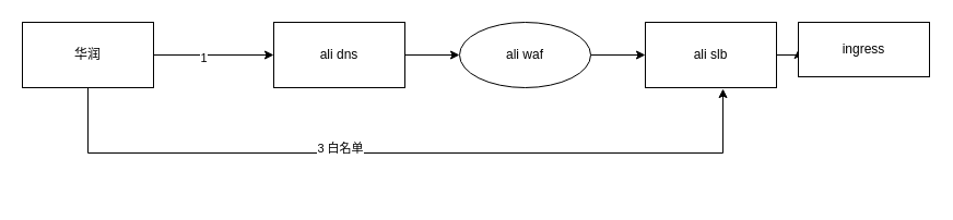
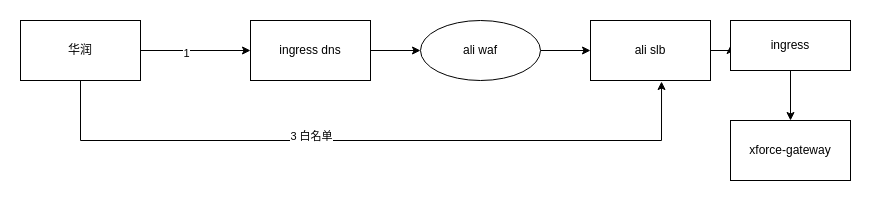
- <mxCell id="3" value="ali dns" style="rounded=0;whiteSpace=wrap;html=1;" vertex="1" parent="1"><mxGeometry x="250" y="20" width="120" height="60" as="geometry" /></mxCell>
+ <mxCell id="3" value="ingress dns" style="rounded=0;whiteSpace=wrap;html=1;" vertex="1" parent="1"><mxGeometry x="250" y="20" width="120" height="60" as="geometry" /></mxCell>
+ <mxCell id="8" style="edgeStyle=orthogonalEdgeStyle;rounded=0;orthogonalLoop=1;jettySize=auto;html=1;" edge="1" parent="1" source="9" target="10"><mxGeometry relative="1" as="geometry"><mxPoint x="790" y="120" as="targetPoint" /></mxGeometry></mxCell>
+ <mxCell id="10" value="xforce-gateway" style="rounded=0;whiteSpace=wrap;html=1;" vertex="1" parent="1"><mxGeometry x="730" y="120" width="120" height="60" as="geometry" /></mxCell>
